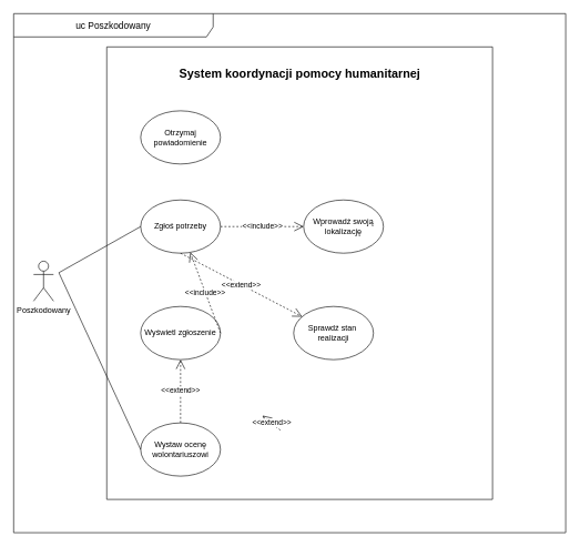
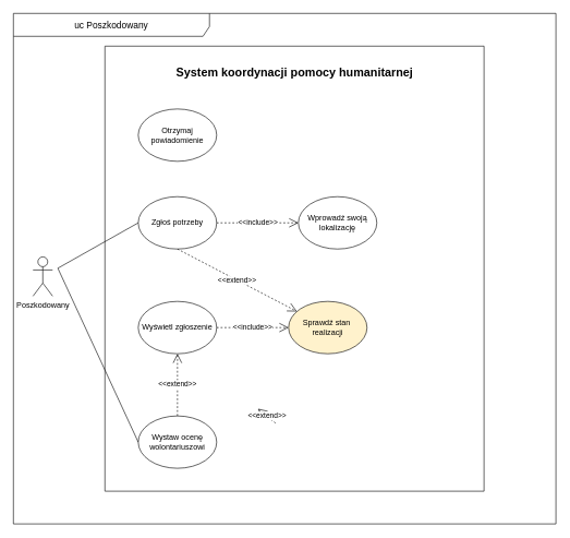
- <mxCell id="13" value="&amp;lt;&amp;lt;include&amp;gt;&amp;gt;" style="endArrow=open;endSize=12;dashed=1;html=1;rounded=0;exitX=1;exitY=0.5;exitDx=0;exitDy=0;" parent="4" source="6" target="5" edge="1"><mxGeometry width="160" relative="1" as="geometry"><mxPoint x="196" y="440" as="sourcePoint" /><mxPoint x="296.0" y="438.0" as="targetPoint" /></mxGeometry></mxCell>
+ <mxCell id="13" value="&amp;lt;&amp;lt;include&amp;gt;&amp;gt;" style="endArrow=open;endSize=12;dashed=1;html=1;rounded=0;exitX=1;exitY=0.5;exitDx=0;exitDy=0;entryX=0;entryY=0.5;entryDx=0;entryDy=0;" parent="4" source="6" target="16" edge="1"><mxGeometry width="160" relative="1" as="geometry"><mxPoint x="196" y="440" as="sourcePoint" /><mxPoint x="296.0" y="438.0" as="targetPoint" /></mxGeometry></mxCell>
- <mxCell id="16" value="Sprawdź stan&amp;nbsp;&lt;div&gt;realizacji&lt;/div&gt;" style="ellipse;whiteSpace=wrap;html=1;" parent="4" vertex="1"><mxGeometry x="281" y="390" width="120" height="80" as="geometry" /></mxCell>
+ <mxCell id="16" value="Sprawdź stan&amp;nbsp;&lt;div&gt;realizacji&lt;/div&gt;" style="ellipse;whiteSpace=wrap;html=1;fillColor=#fff2cc;" parent="4" vertex="1"><mxGeometry x="281" y="390" width="120" height="80" as="geometry" /></mxCell>
